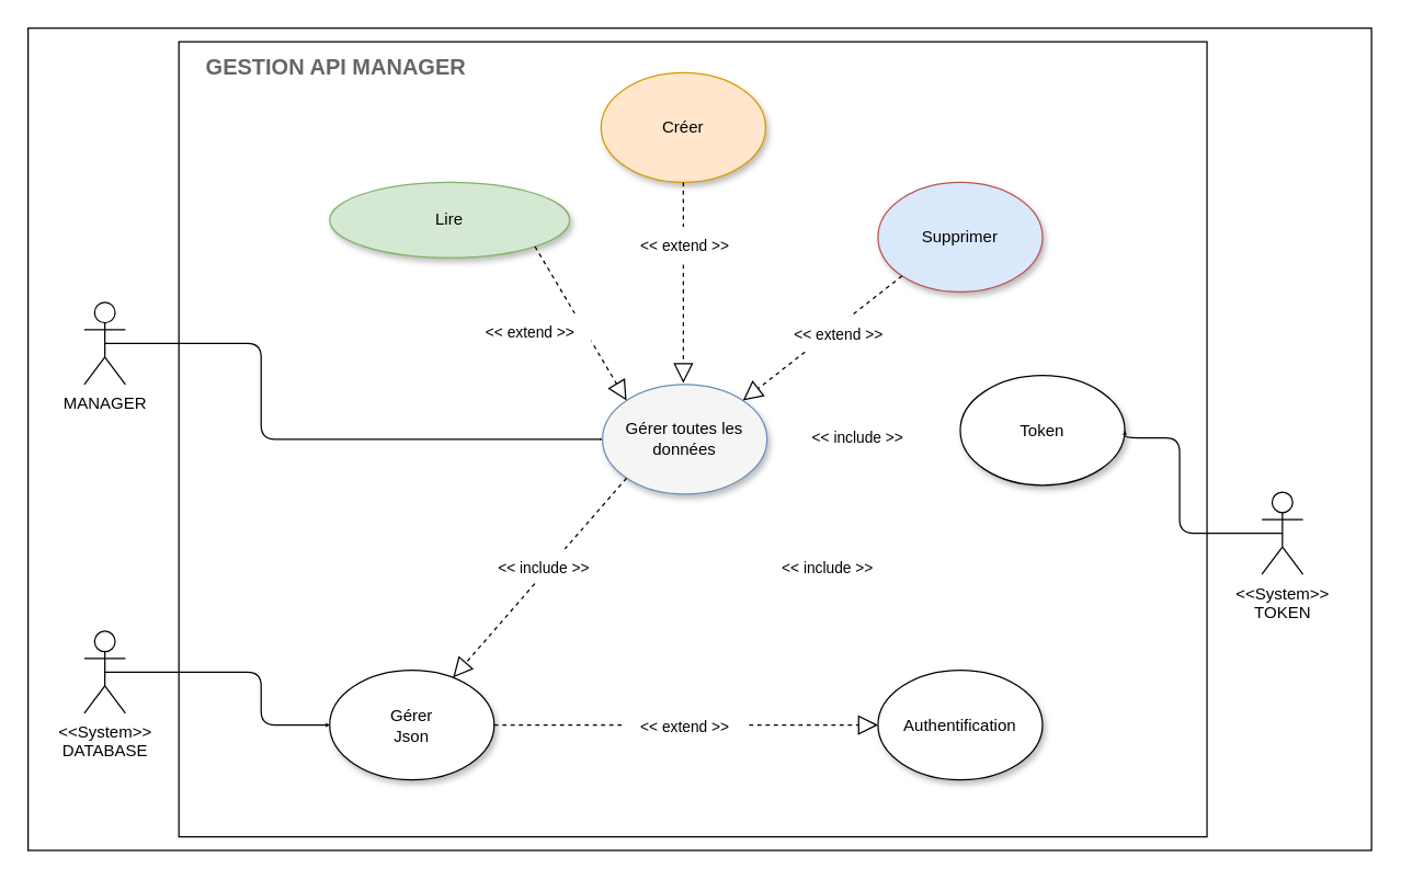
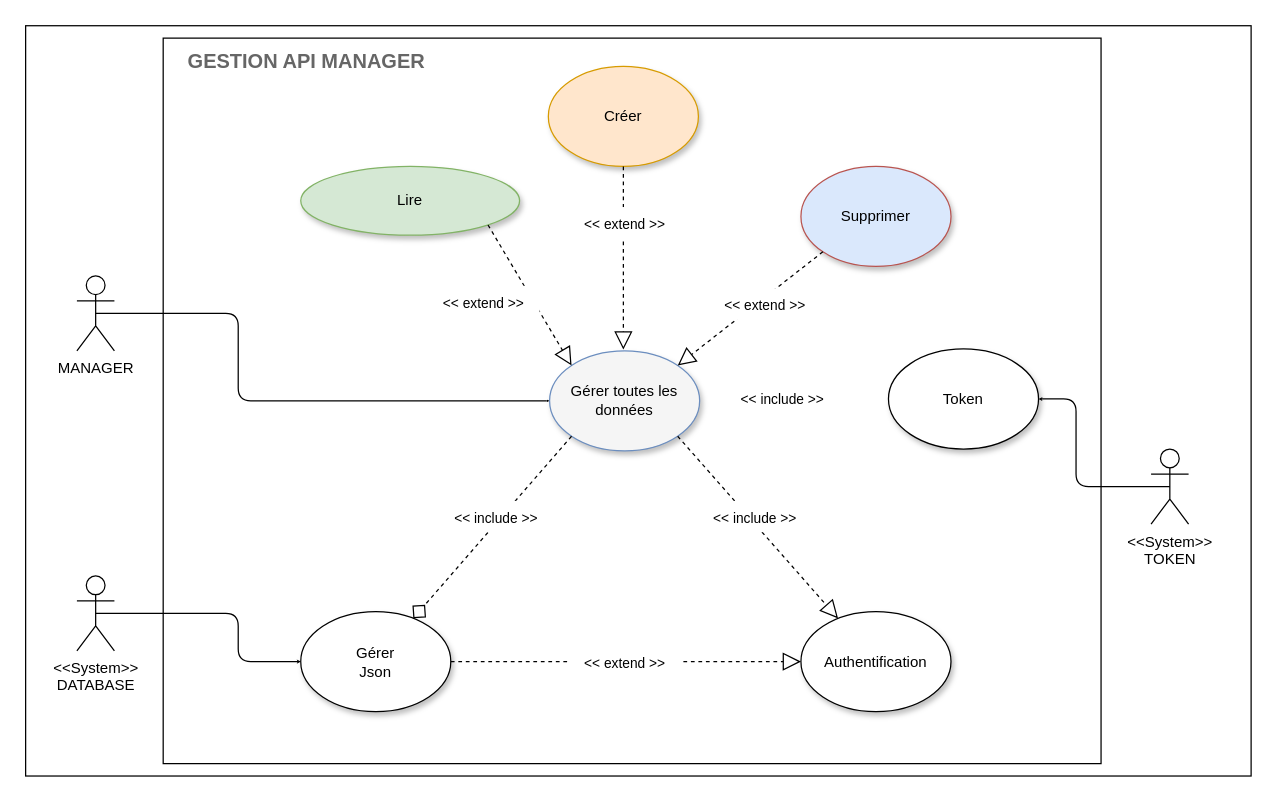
- <mxCell id="9" value="Token" style="ellipse;whiteSpace=wrap;html=1;shadow=1;" parent="1" vertex="1"><mxGeometry x="700" y="273.5" width="120" height="80" as="geometry" /></mxCell>
+ <mxCell id="9" value="Token" style="ellipse;whiteSpace=wrap;html=1;shadow=1;" parent="1" vertex="1"><mxGeometry x="710" y="278.5" width="120" height="80" as="geometry" /></mxCell>
+ <mxCell id="24" value="" style="endArrow=block;dashed=1;endFill=0;endSize=12;html=1;exitX=1;exitY=1;exitDx=0;exitDy=0;" parent="1" source="8" target="23" edge="1"><mxGeometry width="160" relative="1" as="geometry"><mxPoint x="466.574" y="358.284" as="sourcePoint" /><mxPoint x="331.298" y="505.873" as="targetPoint" /></mxGeometry></mxCell>
- <mxCell id="15" value="" style="endArrow=block;dashed=1;endFill=0;endSize=12;html=1;exitX=0;exitY=1;exitDx=0;exitDy=0;" parent="1" source="8" target="14" edge="1"><mxGeometry width="160" relative="1" as="geometry"><mxPoint x="509" y="500" as="sourcePoint" /><mxPoint x="509" y="370" as="targetPoint" /></mxGeometry></mxCell>
+ <mxCell id="15" value="" style="endArrow=diamond;dashed=1;endFill=0;endSize=12;html=1;exitX=0;exitY=1;exitDx=0;exitDy=0;" parent="1" source="8" target="14" edge="1"><mxGeometry width="160" relative="1" as="geometry"><mxPoint x="509" y="500" as="sourcePoint" /><mxPoint x="509" y="370" as="targetPoint" /></mxGeometry></mxCell>
